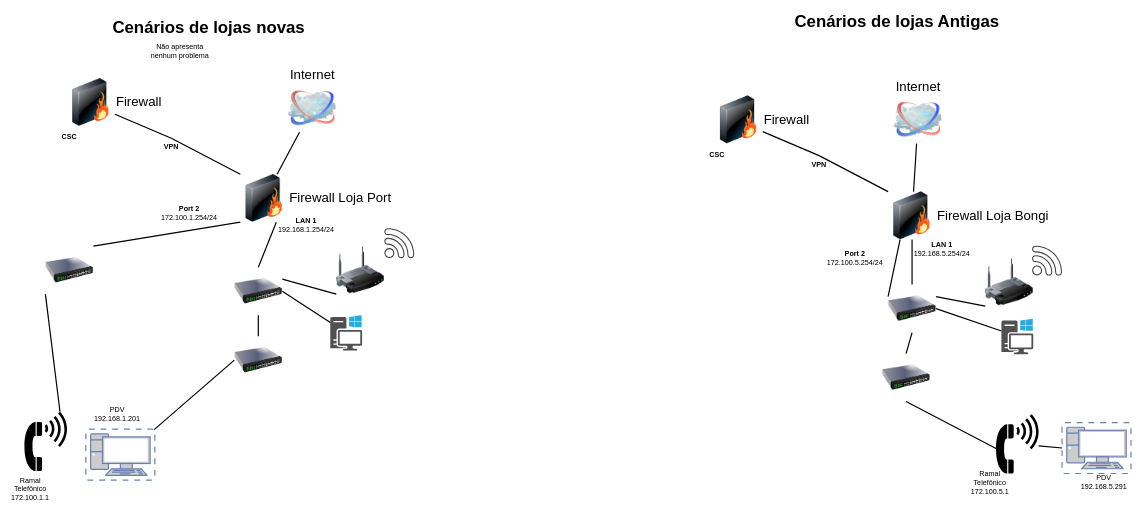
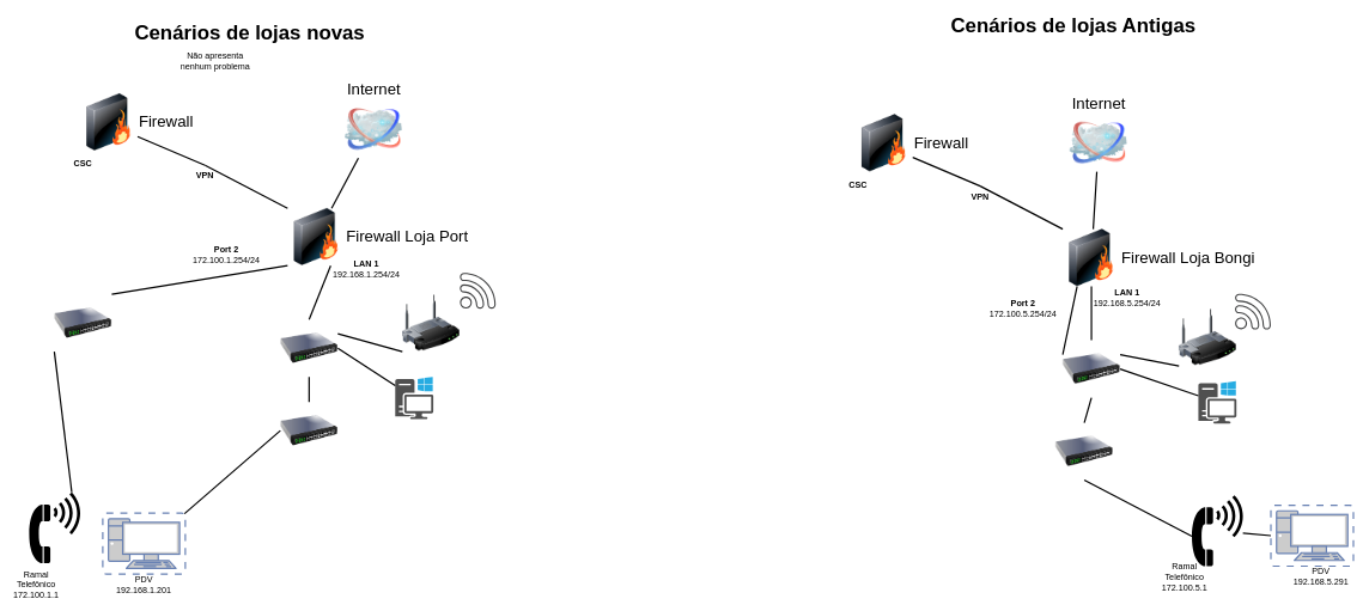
- <mxCell id="18" value="PDV&lt;br&gt;192.168.1.201" style="text;html=1;align=center;verticalAlign=middle;whiteSpace=wrap;rounded=0;" vertex="1" parent="1"><mxGeometry x="165" y="675" width="60" height="30" as="geometry" /></mxCell>
+ <mxCell id="18" value="PDV&lt;br&gt;192.168.1.201" style="text;html=1;align=center;verticalAlign=middle;whiteSpace=wrap;rounded=0;" vertex="1" parent="1"><mxGeometry x="170" y="800" width="60" height="30" as="geometry" /></mxCell>
